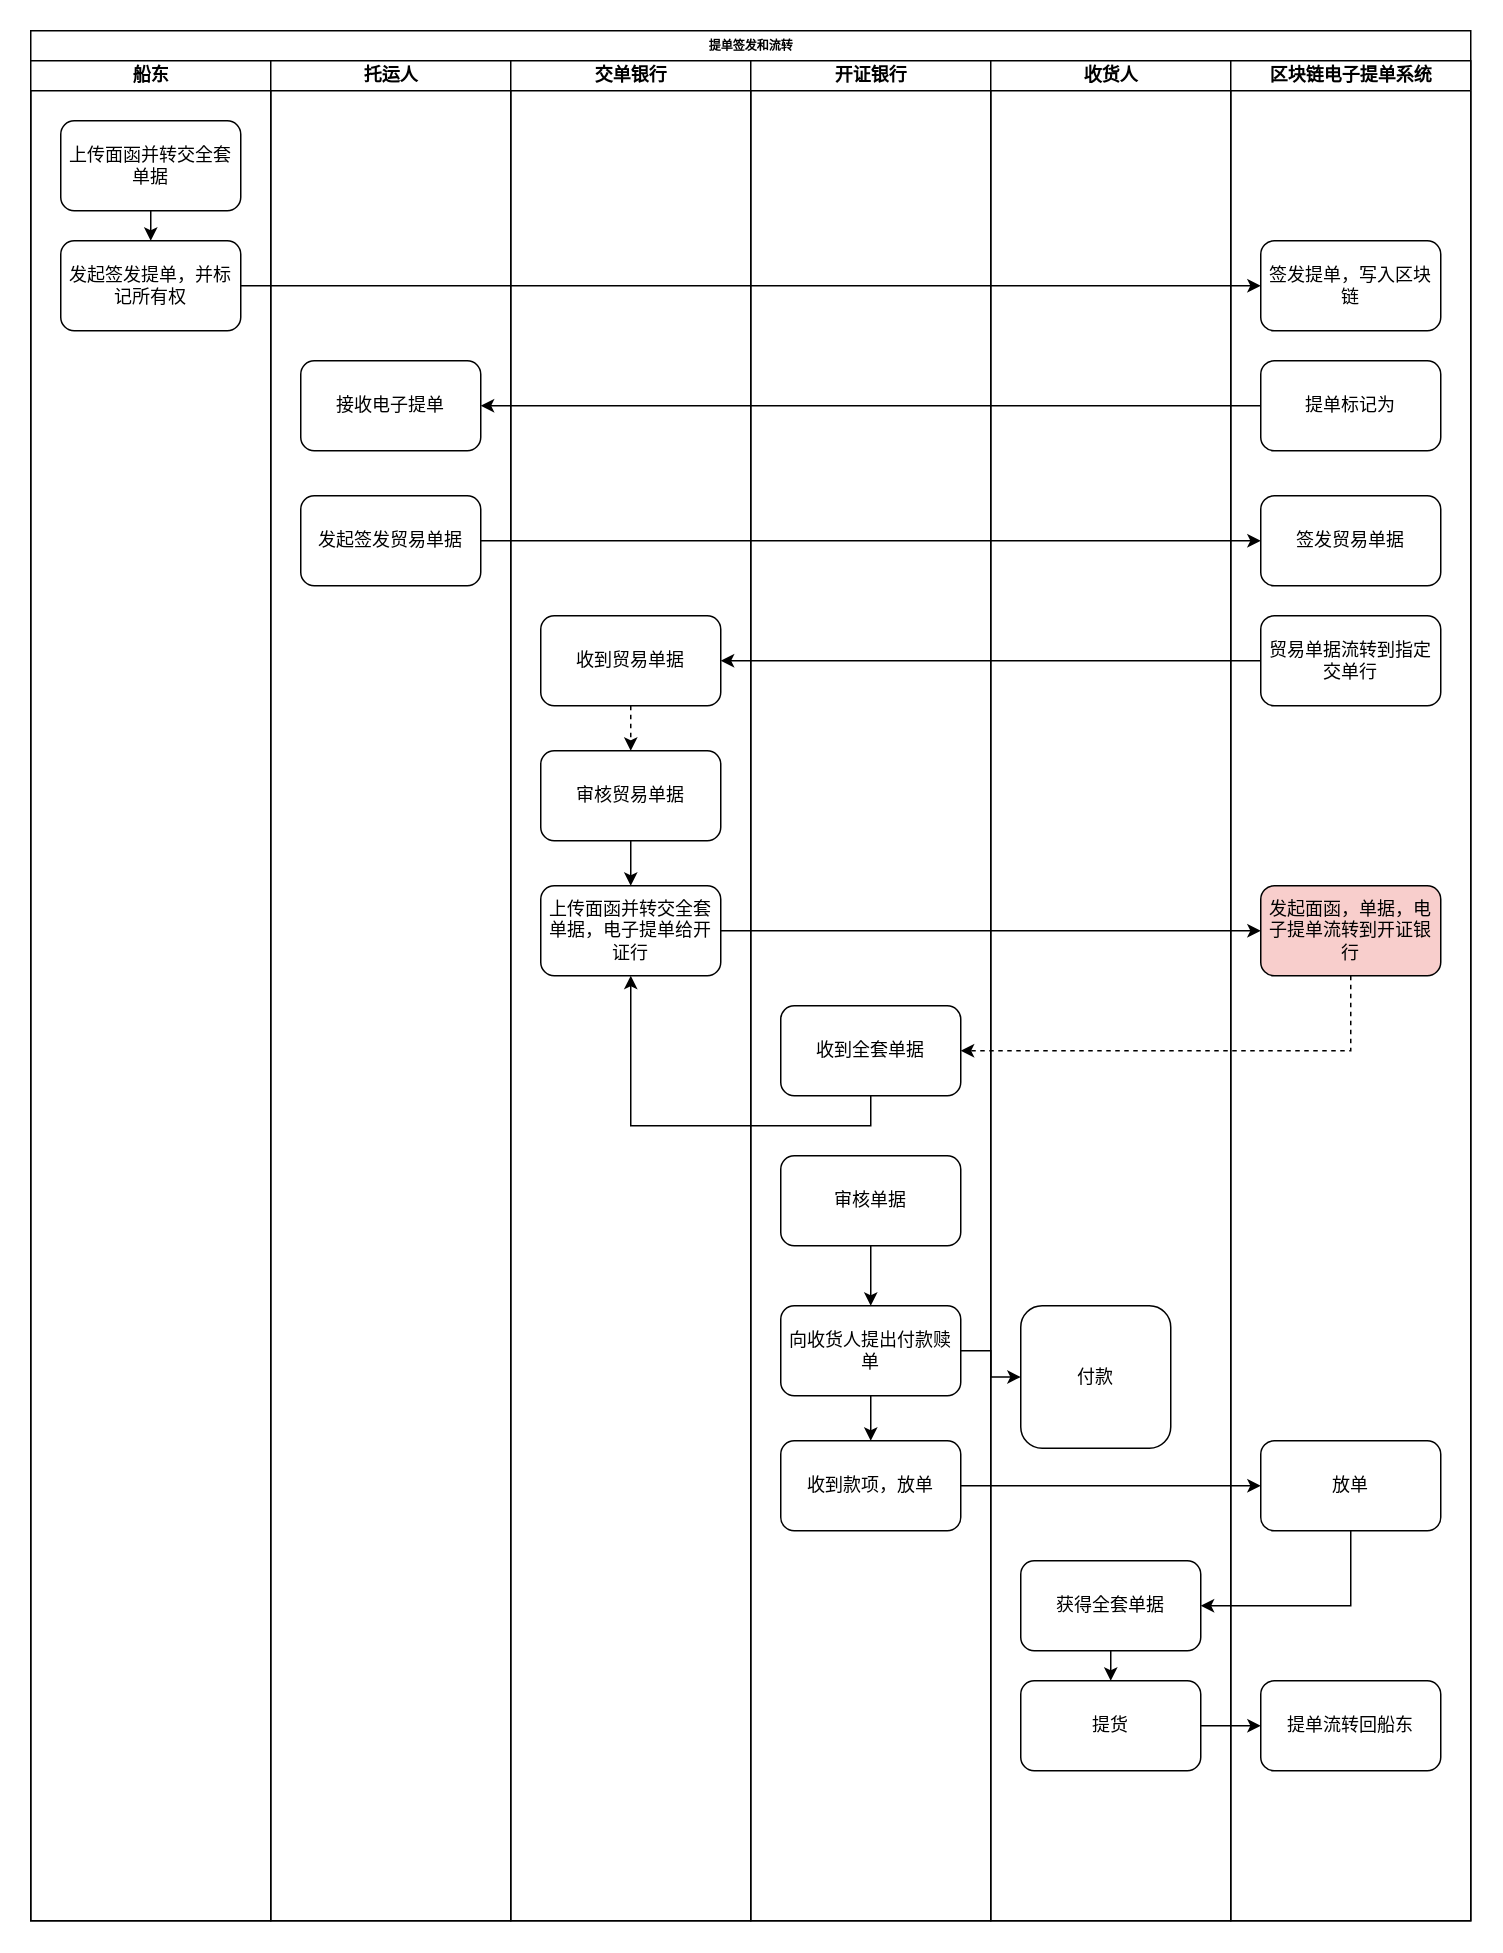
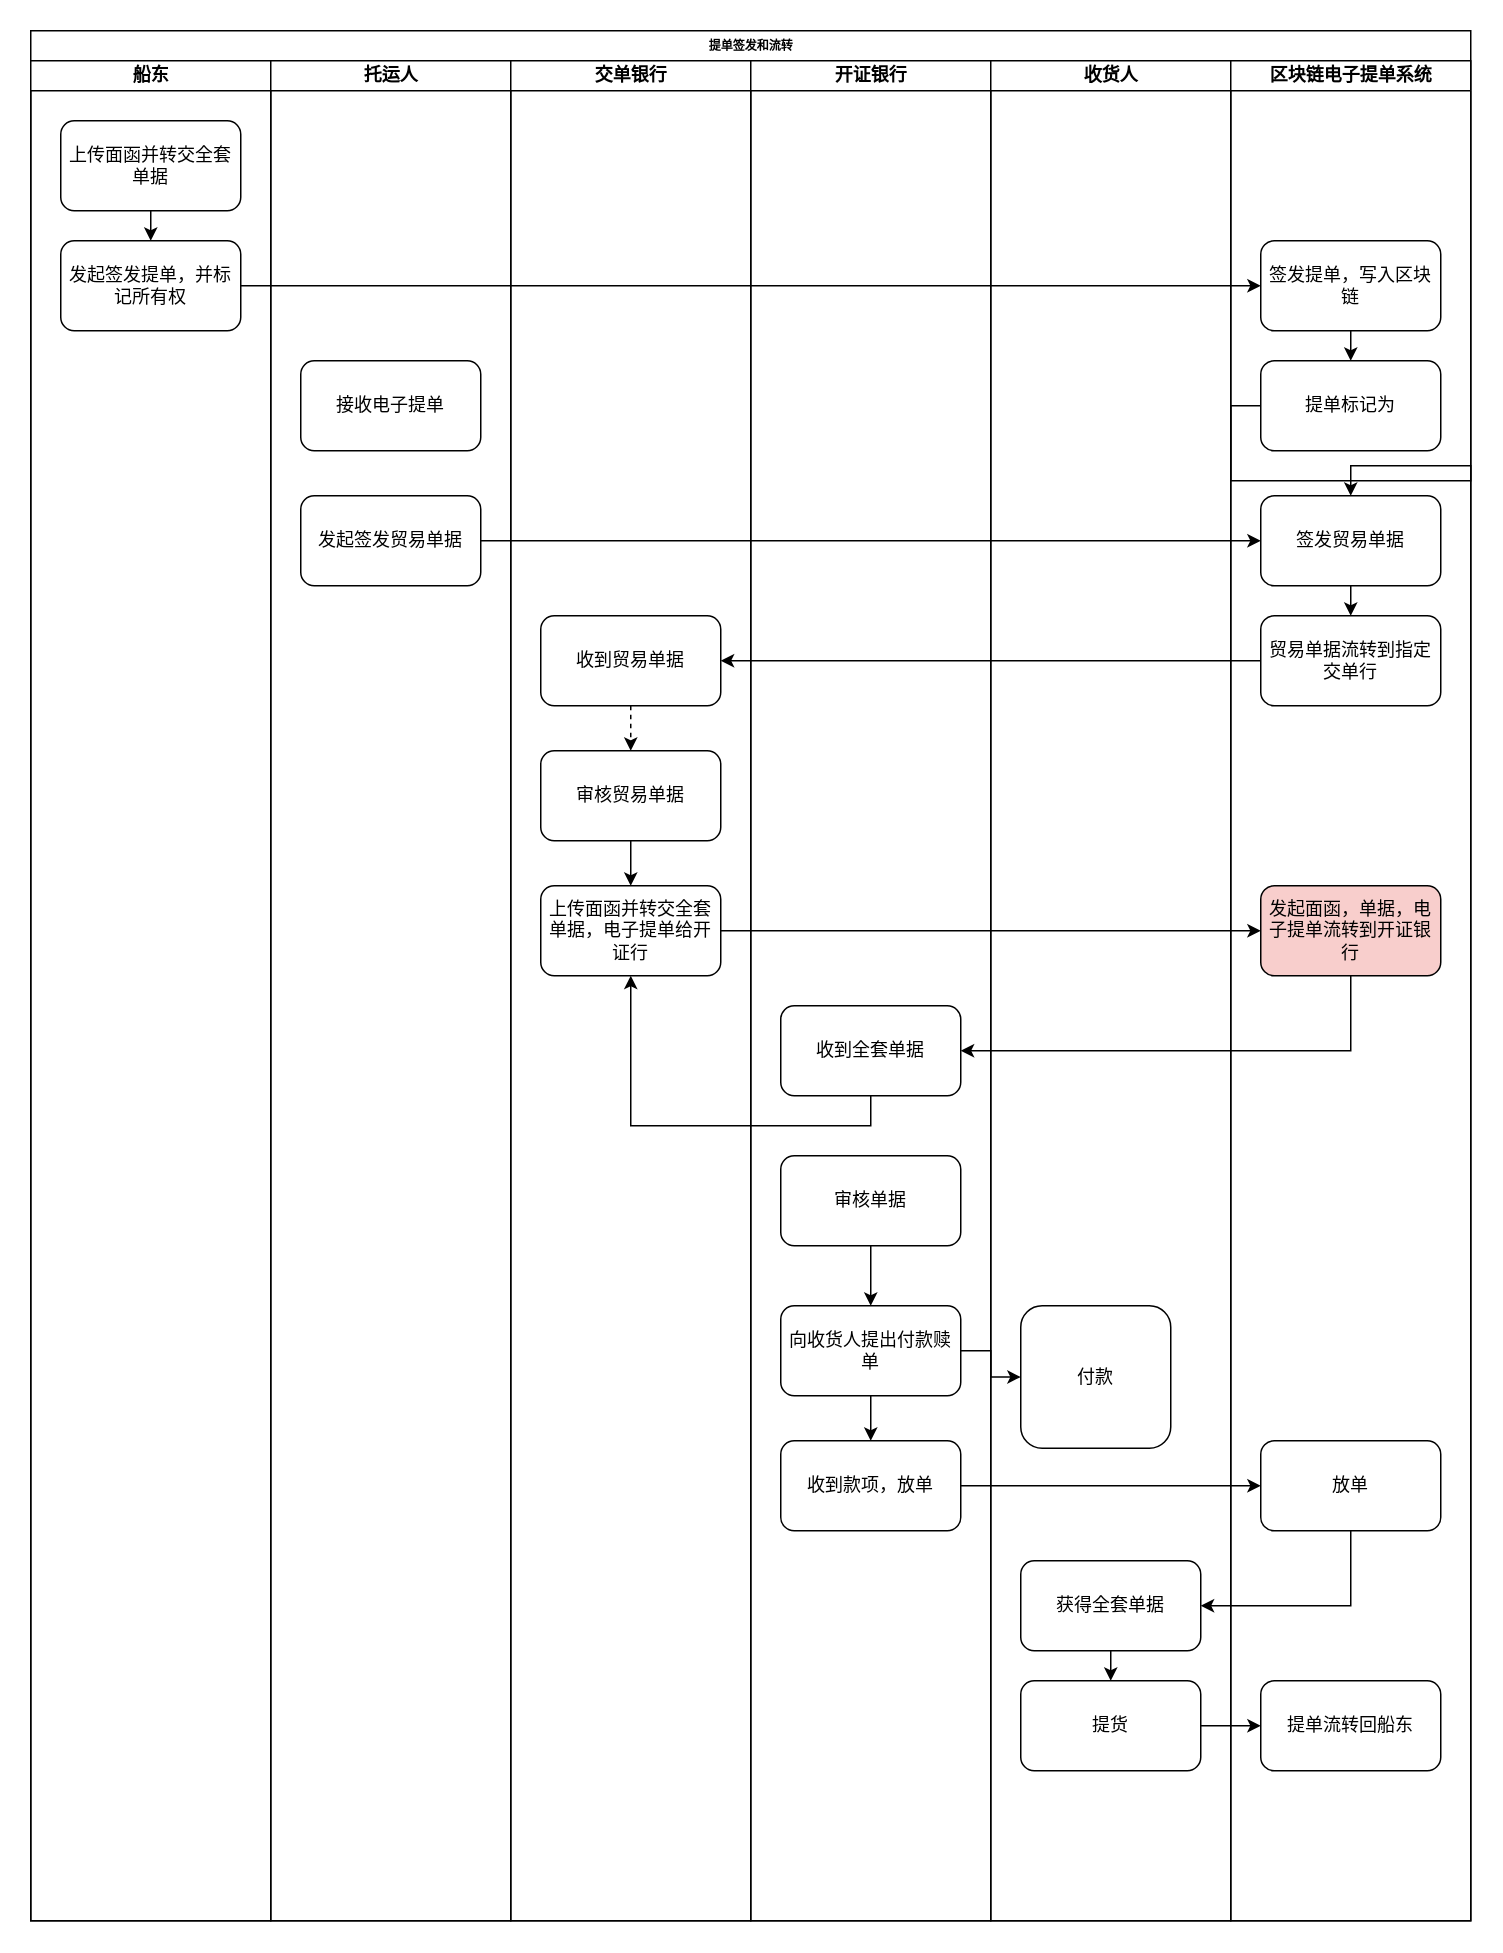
+ <mxCell id="30" style="edgeStyle=orthogonalEdgeStyle;rounded=0;orthogonalLoop=1;jettySize=auto;html=1;exitX=0.5;exitY=1;exitDx=0;exitDy=0;entryX=0.5;entryY=0;entryDx=0;entryDy=0;" edge="1" parent="29" source="31" target="32"><mxGeometry relative="1" as="geometry" /></mxCell>
- <mxCell id="40" style="edgeStyle=orthogonalEdgeStyle;rounded=0;orthogonalLoop=1;jettySize=auto;html=1;exitX=0;exitY=0.5;exitDx=0;exitDy=0;entryX=1;entryY=0.5;entryDx=0;entryDy=0;" edge="1" parent="2" source="32" target="8"><mxGeometry relative="1" as="geometry" /></mxCell>
+ <mxCell id="40" style="edgeStyle=orthogonalEdgeStyle;rounded=0;orthogonalLoop=1;jettySize=auto;html=1;exitX=0;exitY=0.5;exitDx=0;exitDy=0;" edge="1" parent="2" source="32" target="34"><mxGeometry relative="1" as="geometry" /></mxCell>
+ <mxCell id="33" style="edgeStyle=orthogonalEdgeStyle;rounded=0;orthogonalLoop=1;jettySize=auto;html=1;exitX=0.5;exitY=1;exitDx=0;exitDy=0;entryX=0.5;entryY=0;entryDx=0;entryDy=0;" edge="1" parent="29" source="34" target="35"><mxGeometry relative="1" as="geometry" /></mxCell>
- <mxCell id="44" style="edgeStyle=orthogonalEdgeStyle;rounded=0;orthogonalLoop=1;jettySize=auto;html=1;exitX=0.5;exitY=1;exitDx=0;exitDy=0;entryX=1;entryY=0.5;entryDx=0;entryDy=0;dashed=1;" edge="1" parent="2" source="36" target="18"><mxGeometry relative="1" as="geometry" /></mxCell>
+ <mxCell id="44" style="edgeStyle=orthogonalEdgeStyle;rounded=0;orthogonalLoop=1;jettySize=auto;html=1;exitX=0.5;exitY=1;exitDx=0;exitDy=0;entryX=1;entryY=0.5;entryDx=0;entryDy=0;" edge="1" parent="2" source="36" target="18"><mxGeometry relative="1" as="geometry" /></mxCell>
